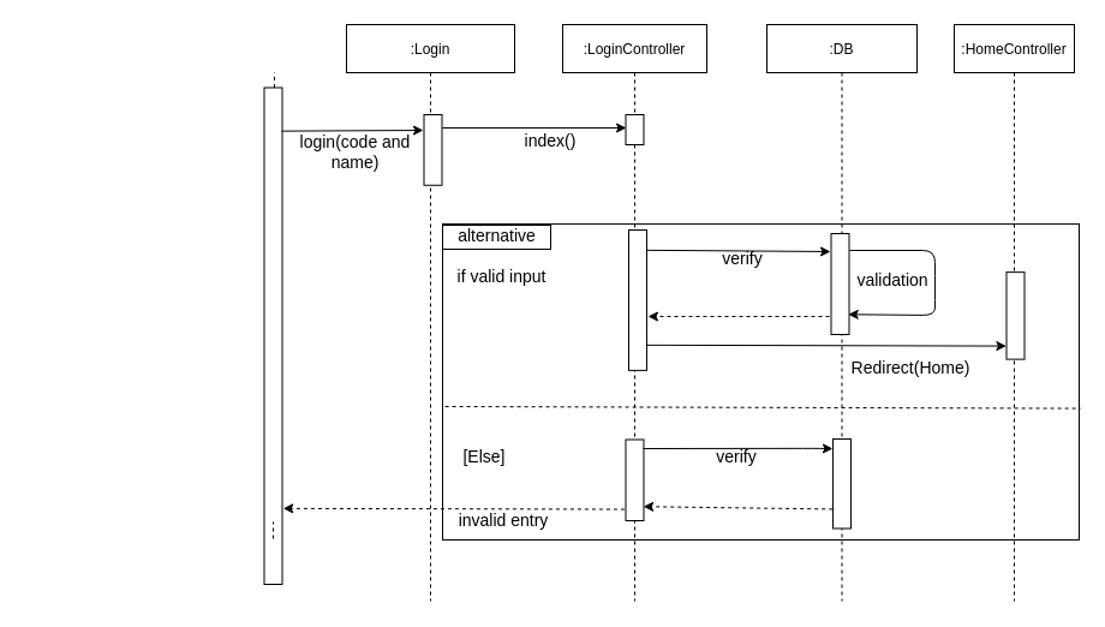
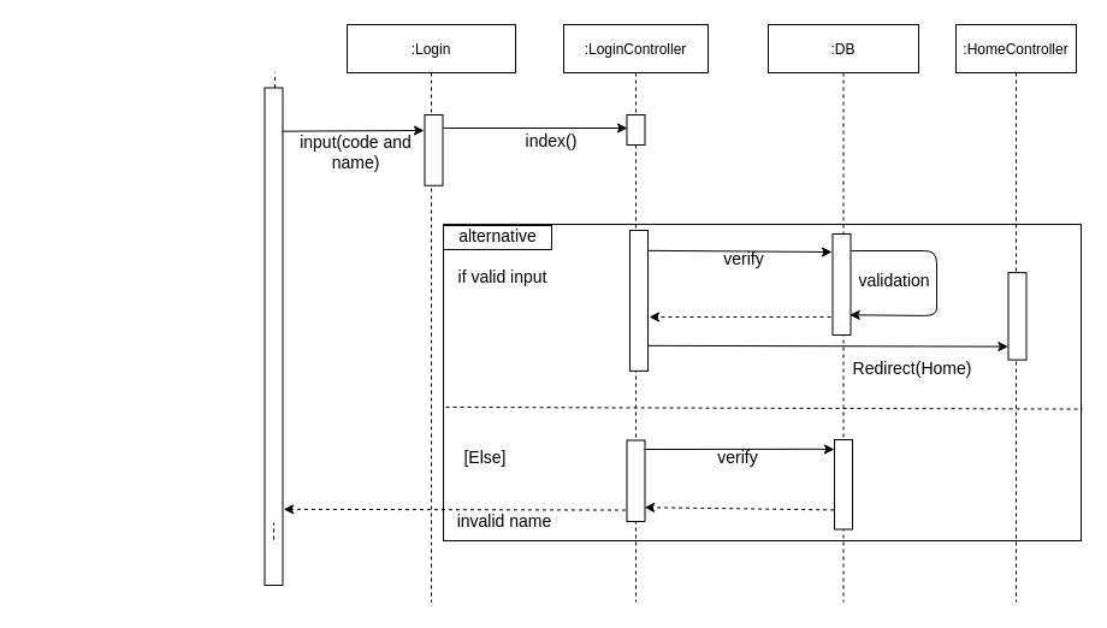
- <mxCell id="15" value="&lt;font style=&quot;font-size: 14px&quot;&gt;login(code and name)&lt;br&gt;&lt;/font&gt;" style="text;html=1;strokeColor=none;fillColor=none;align=center;verticalAlign=middle;whiteSpace=wrap;rounded=0;" parent="1" vertex="1"><mxGeometry x="238.5" y="115.5" width="113" height="20" as="geometry" /></mxCell>
+ <mxCell id="15" value="&lt;font style=&quot;font-size: 14px&quot;&gt;input(code and name)&lt;br&gt;&lt;/font&gt;" style="text;html=1;strokeColor=none;fillColor=none;align=center;verticalAlign=middle;whiteSpace=wrap;rounded=0;" parent="1" vertex="1"><mxGeometry x="238.5" y="115.5" width="113" height="20" as="geometry" /></mxCell>
- <mxCell id="31" value="&lt;font style=&quot;font-size: 14px&quot;&gt;invalid entry&lt;br&gt;&lt;/font&gt;" style="text;html=1;strokeColor=none;fillColor=none;align=center;verticalAlign=middle;whiteSpace=wrap;rounded=0;" vertex="1" parent="1"><mxGeometry x="348" y="423" width="142.17" height="20" as="geometry" /></mxCell>
+ <mxCell id="31" value="&lt;font style=&quot;font-size: 14px&quot;&gt;invalid name&lt;br&gt;&lt;/font&gt;" style="text;html=1;strokeColor=none;fillColor=none;align=center;verticalAlign=middle;whiteSpace=wrap;rounded=0;" vertex="1" parent="1"><mxGeometry x="348" y="423" width="142.17" height="20" as="geometry" /></mxCell>
